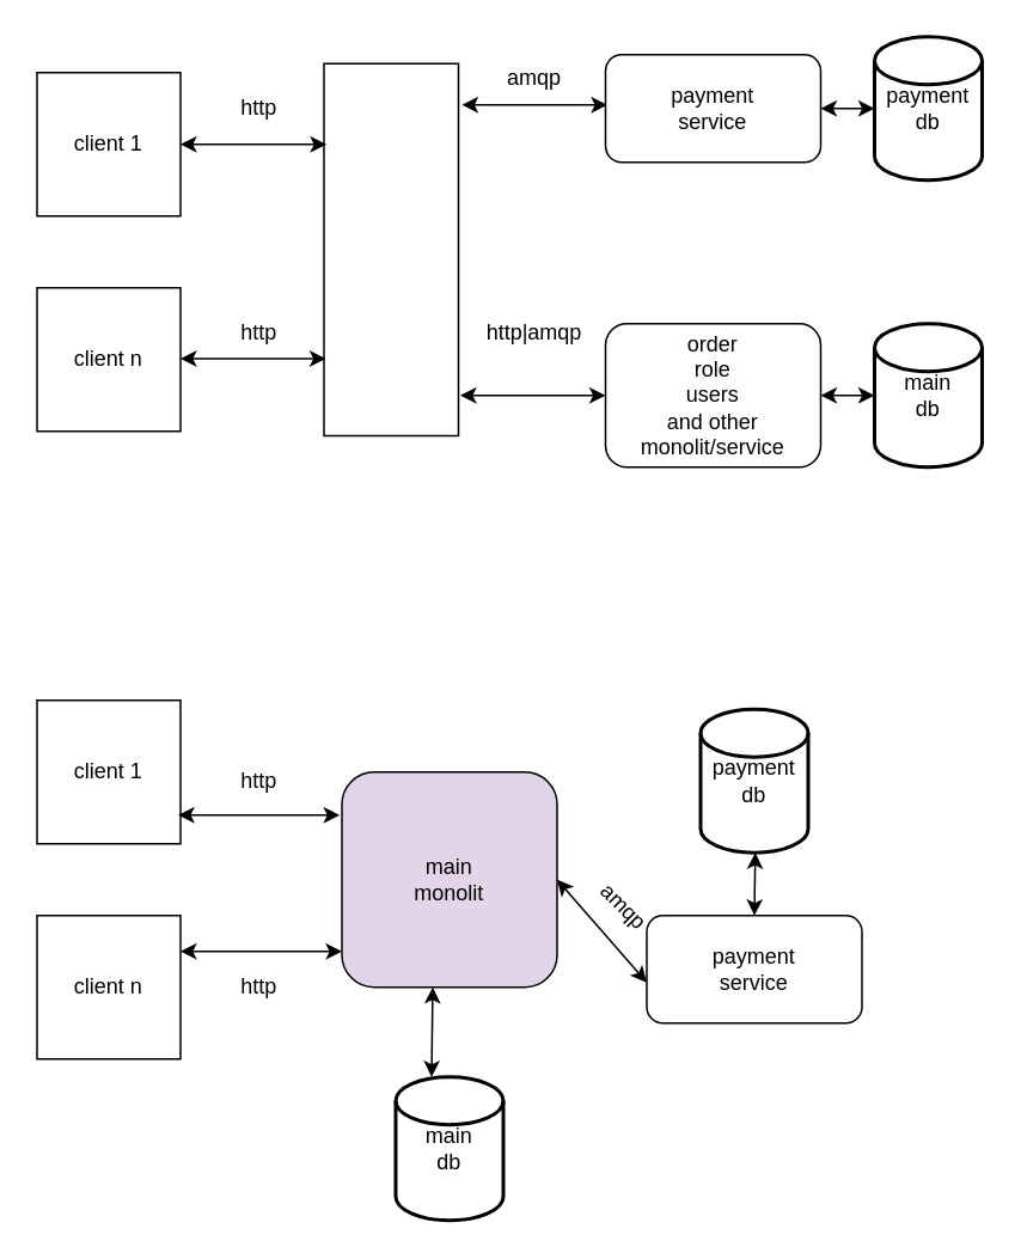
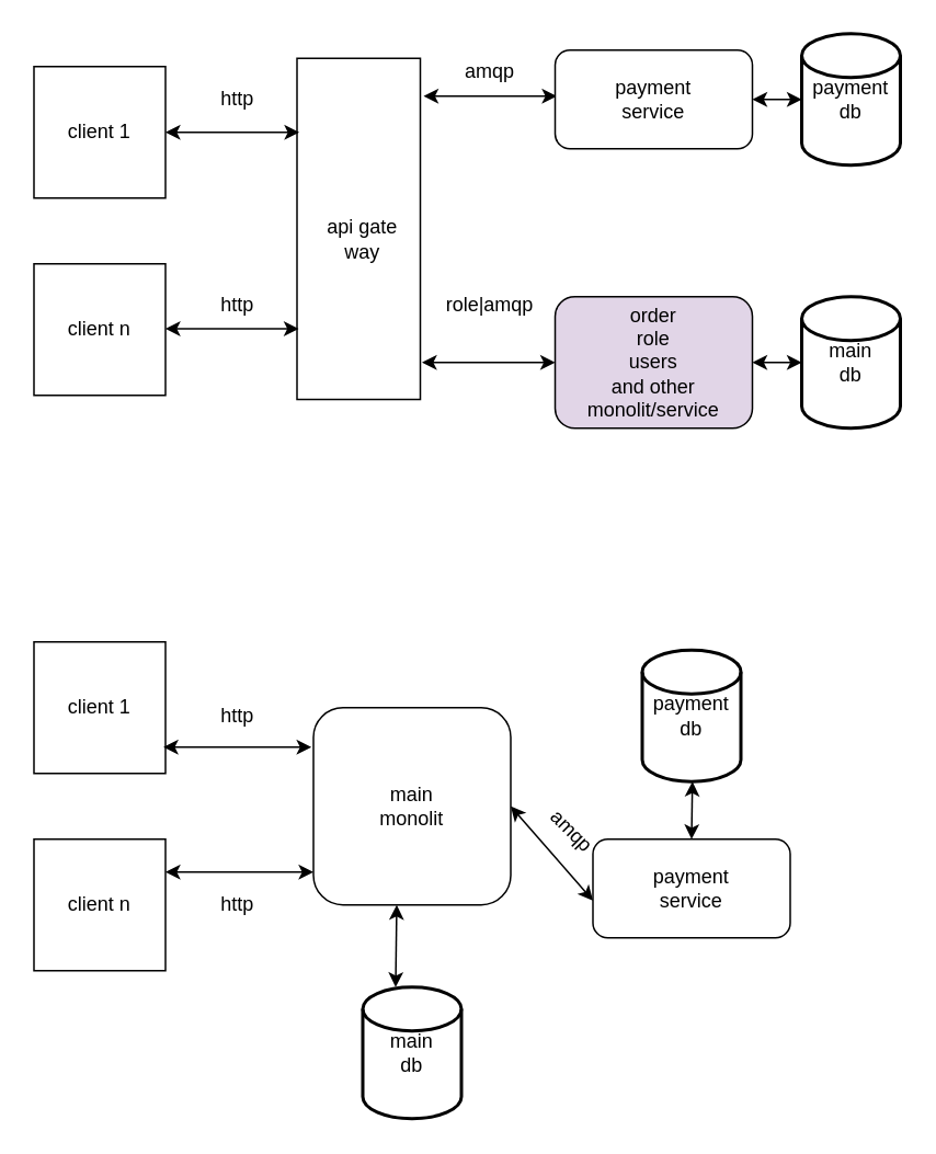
+ <mxCell id="11" value="api gate&lt;br&gt;way" style="text;strokeColor=none;align=center;fillColor=none;html=1;verticalAlign=middle;whiteSpace=wrap;rounded=0;" vertex="1" parent="1"><mxGeometry x="190" y="130" width="60" height="30" as="geometry" /></mxCell>
- <mxCell id="21" value="http|amqp" style="text;html=1;align=center;verticalAlign=middle;resizable=0;points=[];autosize=1;strokeColor=none;fillColor=none;" vertex="1" parent="1"><mxGeometry x="257" y="170" width="80" height="30" as="geometry" /></mxCell>
+ <mxCell id="21" value="role|amqp" style="text;html=1;align=center;verticalAlign=middle;resizable=0;points=[];autosize=1;strokeColor=none;fillColor=none;" vertex="1" parent="1"><mxGeometry x="257" y="170" width="80" height="30" as="geometry" /></mxCell>
- <mxCell id="15" value="order&lt;br&gt;role&lt;br&gt;users&lt;br&gt;and other&lt;br&gt;monolit/service" style="rounded=1;whiteSpace=wrap;html=1;" vertex="1" parent="1"><mxGeometry x="337" y="180" width="120" height="80" as="geometry" /></mxCell>
+ <mxCell id="15" value="order&lt;br&gt;role&lt;br&gt;users&lt;br&gt;and other&lt;br&gt;monolit/service" style="rounded=1;whiteSpace=wrap;html=1;fillColor=#e1d5e7;" vertex="1" parent="1"><mxGeometry x="337" y="180" width="120" height="80" as="geometry" /></mxCell>
- <mxCell id="29" value="main&lt;br&gt;monolit" style="rounded=1;whiteSpace=wrap;html=1;fillColor=#e1d5e7;" vertex="1" parent="1"><mxGeometry x="190" y="430" width="120" height="120" as="geometry" /></mxCell>
+ <mxCell id="29" value="main&lt;br&gt;monolit" style="rounded=1;whiteSpace=wrap;html=1;" vertex="1" parent="1"><mxGeometry x="190" y="430" width="120" height="120" as="geometry" /></mxCell>
